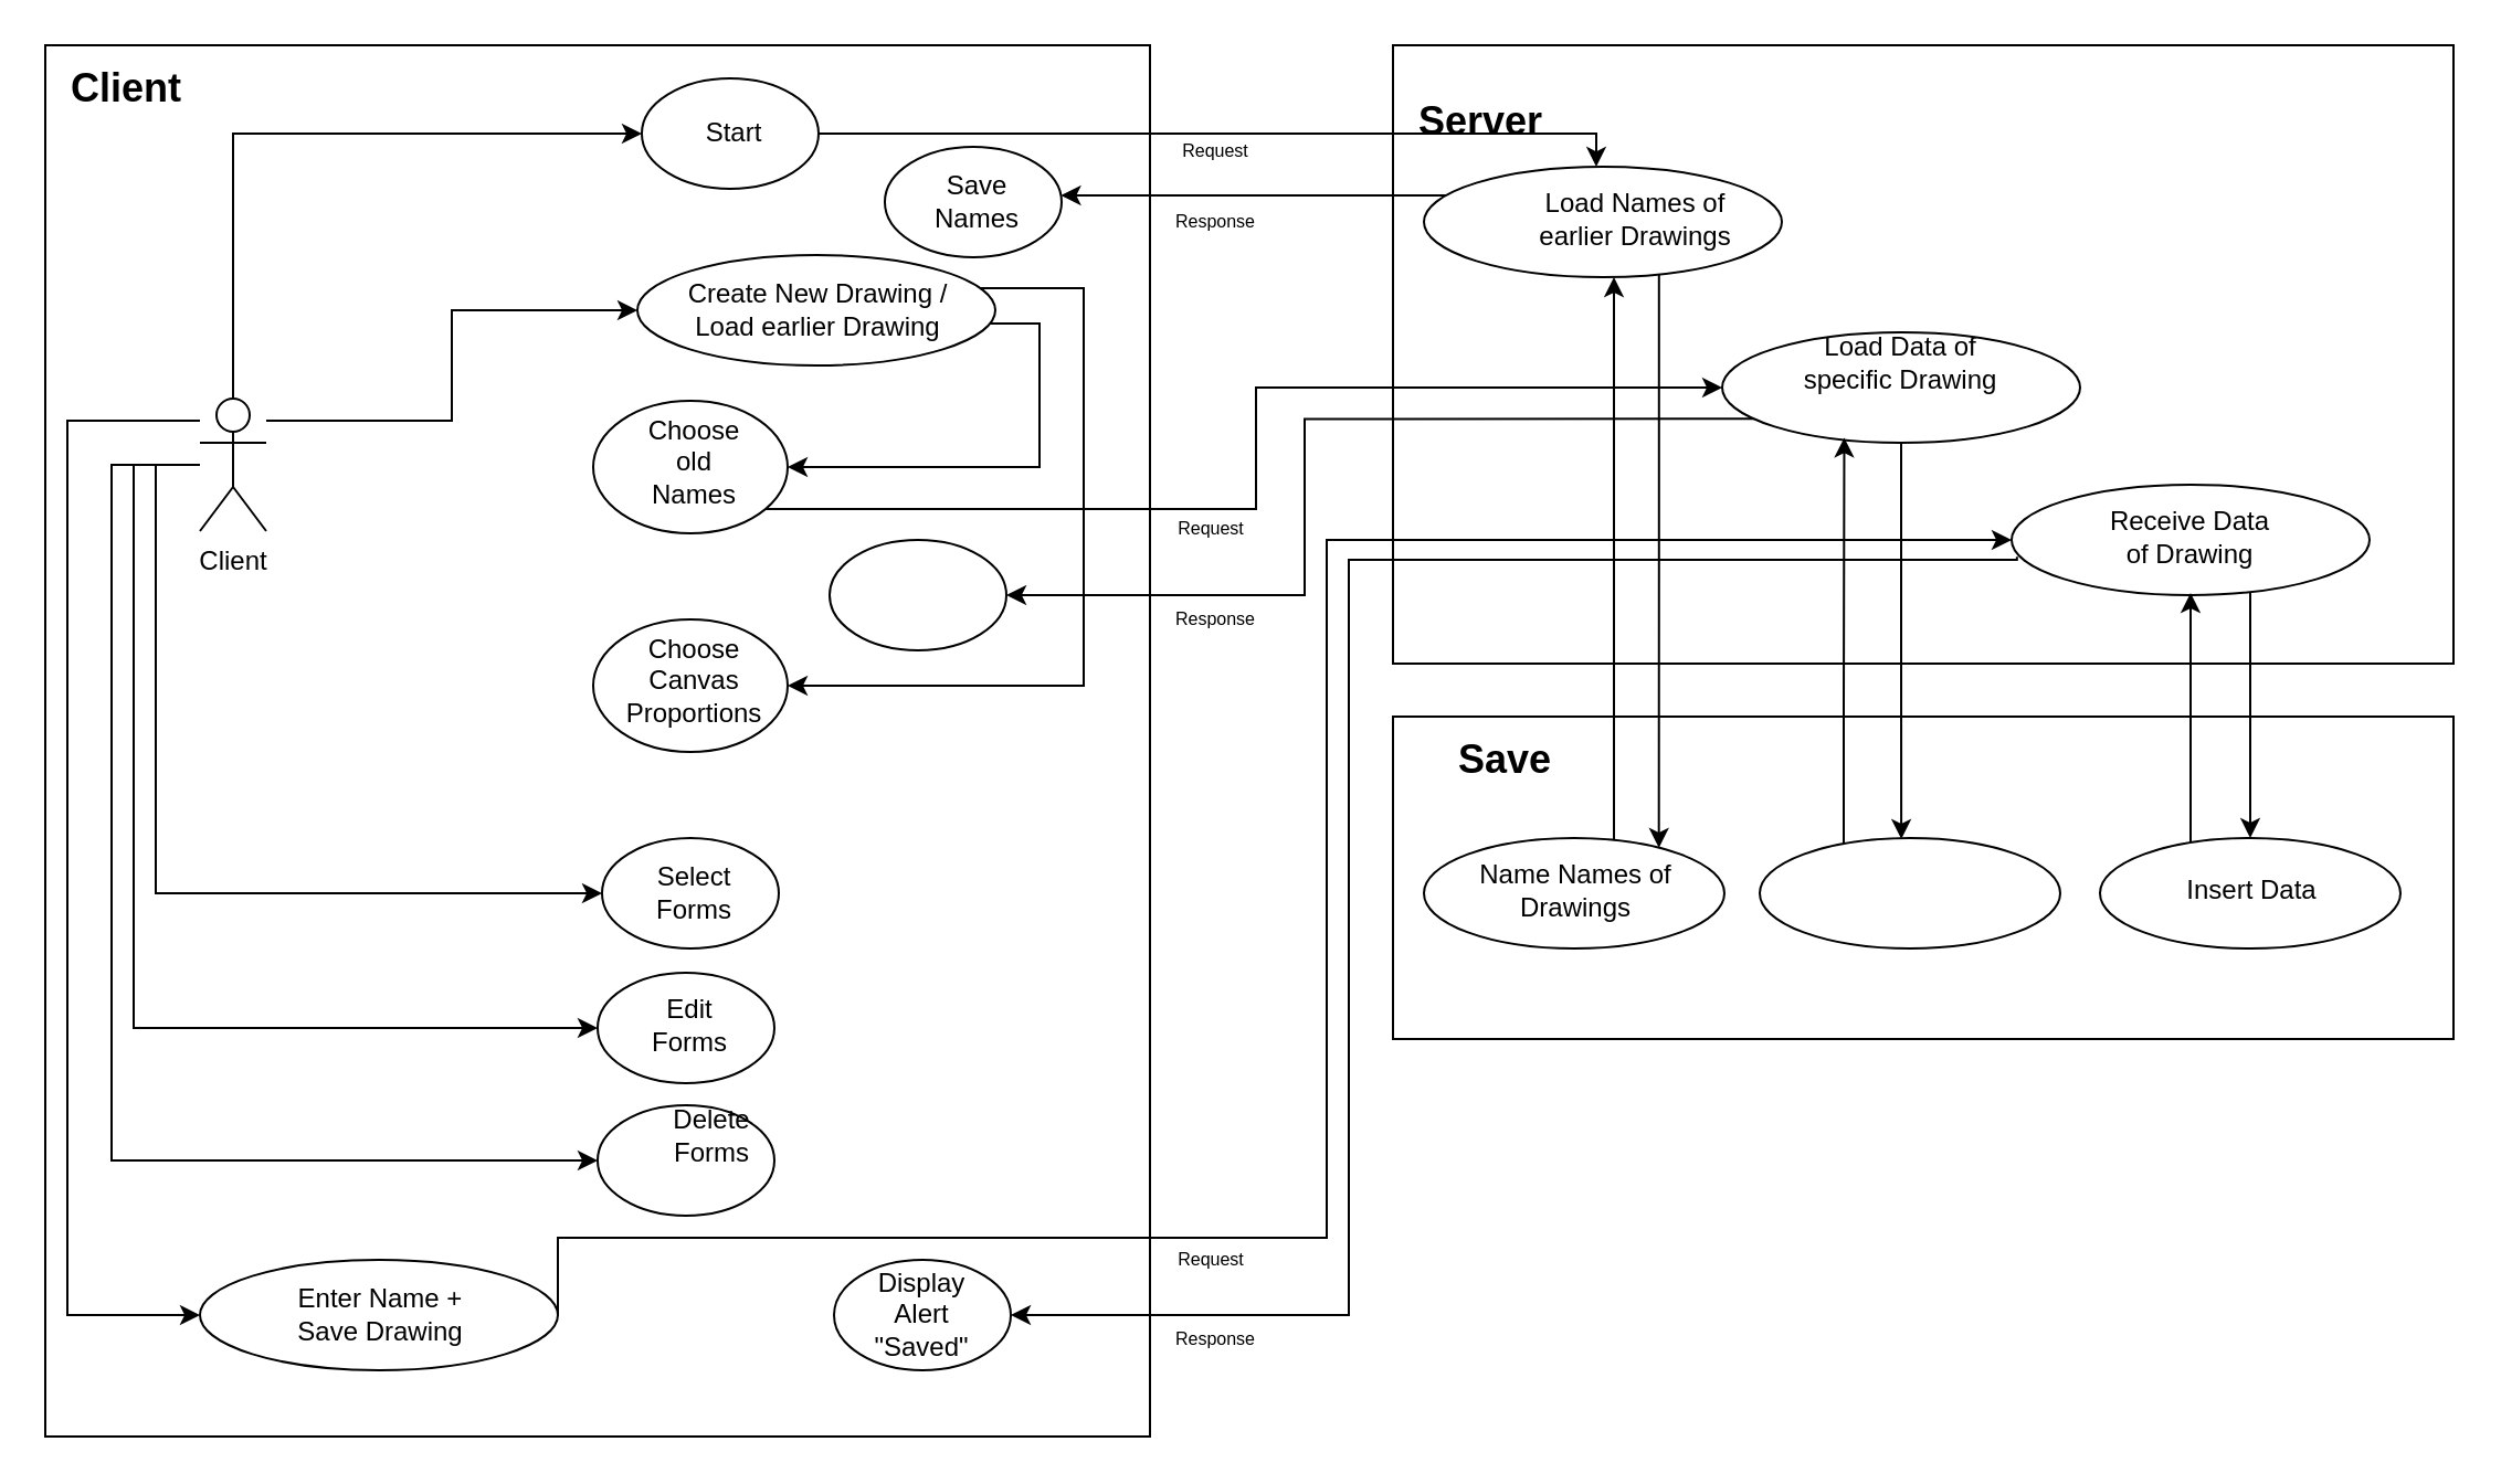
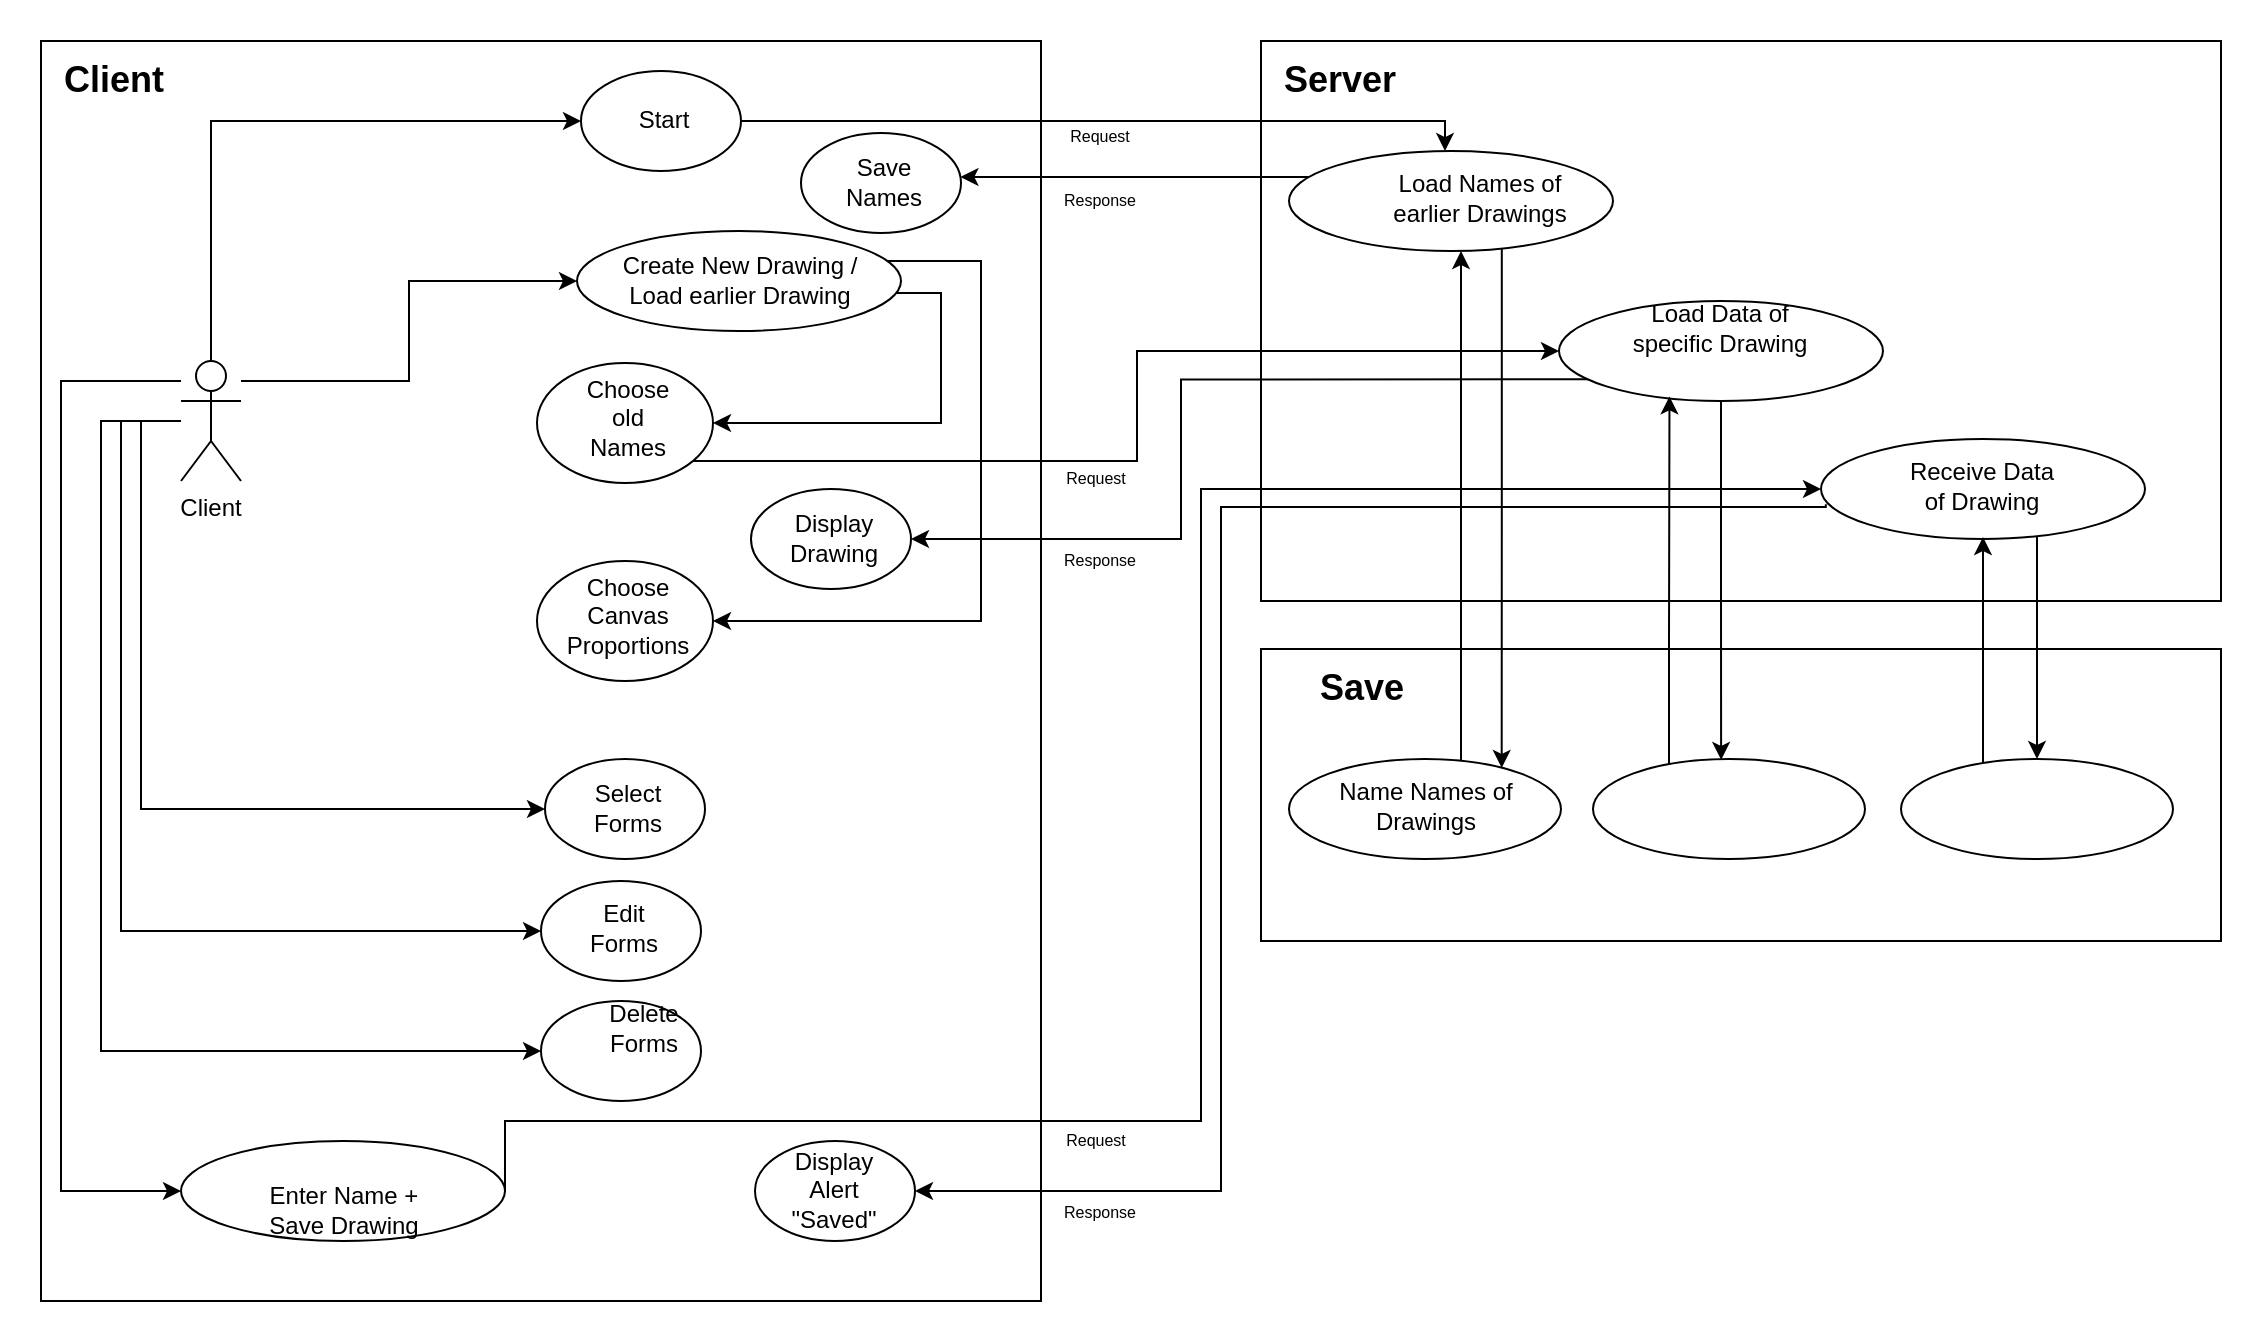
- <mxCell id="32" value="&lt;h2&gt;&lt;b&gt;Server&lt;/b&gt;&lt;/h2&gt;" style="text;html=1;strokeColor=none;fillColor=none;align=center;verticalAlign=middle;whiteSpace=wrap;rounded=0;labelBackgroundColor=none;" vertex="1" parent="1"><mxGeometry x="650" y="45" width="40" height="20" as="geometry" /></mxCell>
+ <mxCell id="32" value="&lt;h2&gt;&lt;b&gt;Server&lt;/b&gt;&lt;/h2&gt;" style="text;html=1;strokeColor=none;fillColor=none;align=center;verticalAlign=middle;whiteSpace=wrap;rounded=0;labelBackgroundColor=none;" vertex="1" parent="1"><mxGeometry x="650" y="30" width="40" height="20" as="geometry" /></mxCell>
+ <mxCell id="48" value="Display Drawing" style="text;html=1;strokeColor=none;fillColor=none;align=center;verticalAlign=middle;whiteSpace=wrap;rounded=0;labelBackgroundColor=none;" vertex="1" parent="1"><mxGeometry x="397" y="259" width="40" height="20" as="geometry" /></mxCell>
- <mxCell id="66" value="Insert Data" style="text;html=1;strokeColor=none;fillColor=none;align=center;verticalAlign=middle;whiteSpace=wrap;rounded=0;labelBackgroundColor=none;" vertex="1" parent="1"><mxGeometry x="955" y="393" width="128" height="20" as="geometry" /></mxCell>
- <mxCell id="27" value="Enter Name + &lt;br&gt;Save Drawing" style="text;html=1;strokeColor=none;fillColor=none;align=center;verticalAlign=middle;whiteSpace=wrap;rounded=0;labelBackgroundColor=none;" vertex="1" parent="1"><mxGeometry x="107" y="585" width="130" height="20" as="geometry" /></mxCell>
+ <mxCell id="27" value="Enter Name + &lt;br&gt;Save Drawing" style="text;html=1;strokeColor=none;fillColor=none;align=center;verticalAlign=middle;whiteSpace=wrap;rounded=0;labelBackgroundColor=none;" vertex="1" parent="1"><mxGeometry x="107" y="595" width="130" height="20" as="geometry" /></mxCell>
